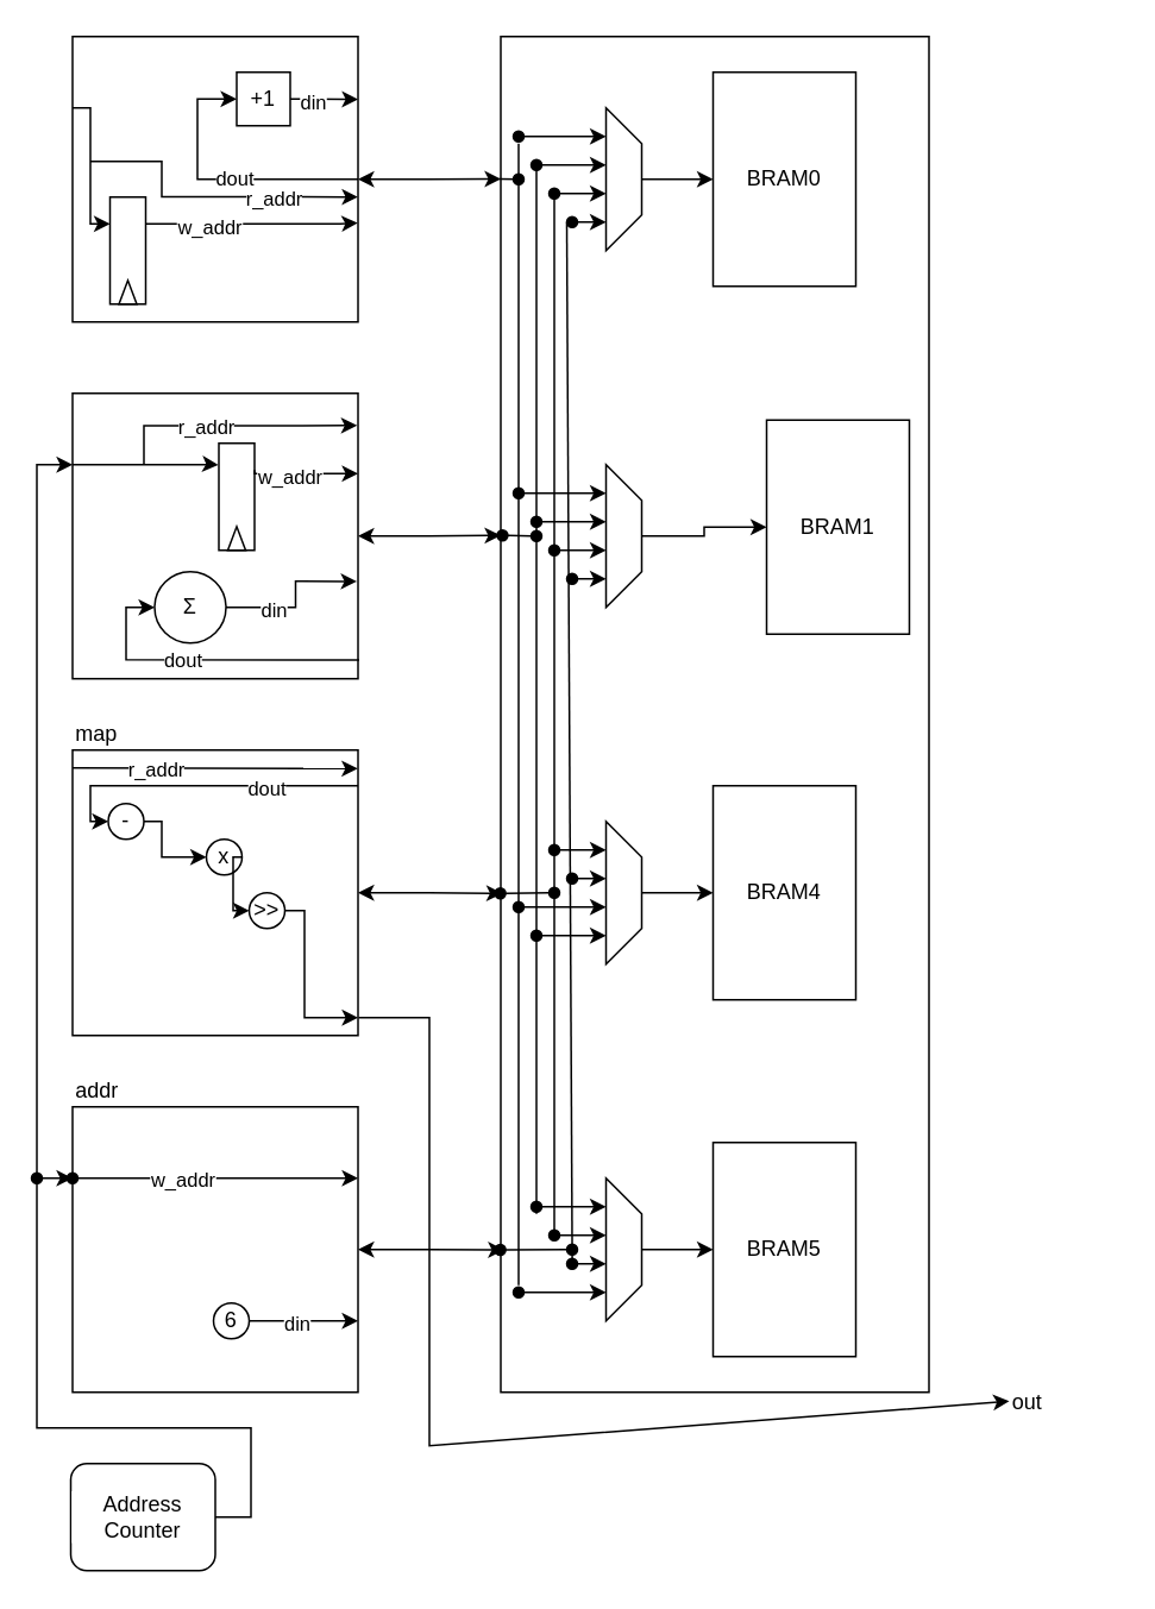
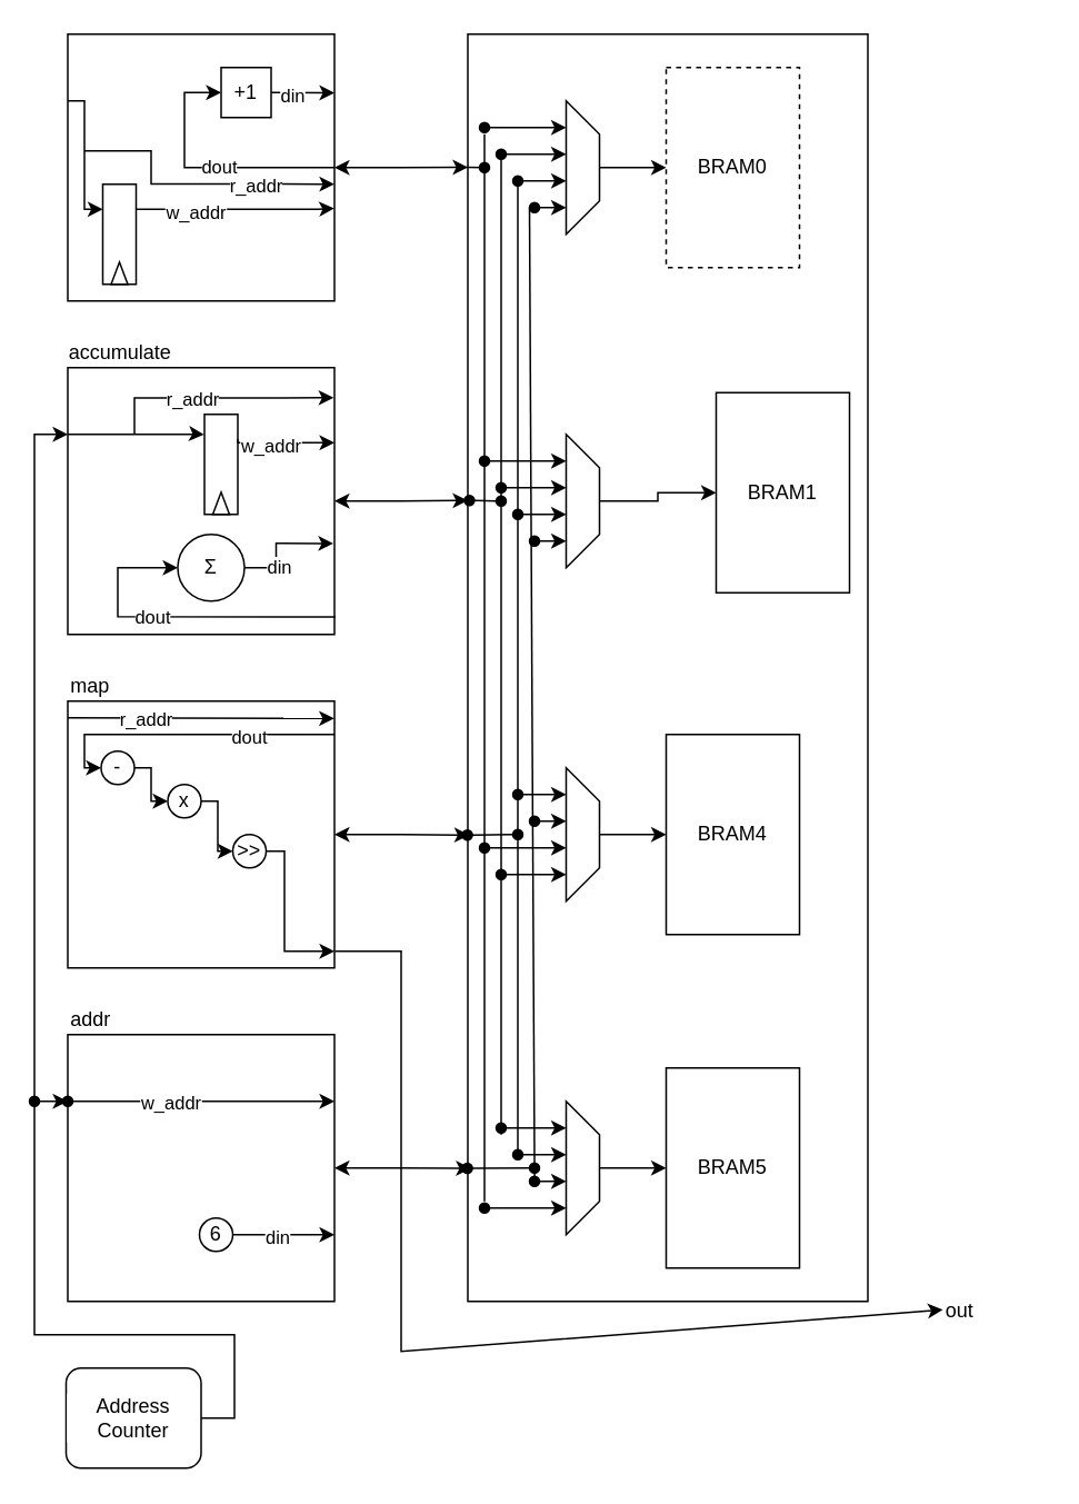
- <mxCell id="25" value="BRAM0" style="rounded=0;whiteSpace=wrap;html=1;fillColor=none;" vertex="1" parent="1"><mxGeometry x="399" y="40" width="80" height="120" as="geometry" /></mxCell>
+ <mxCell id="25" value="BRAM0" style="rounded=0;whiteSpace=wrap;html=1;fillColor=none;dashed=1;" vertex="1" parent="1"><mxGeometry x="399" y="40" width="80" height="120" as="geometry" /></mxCell>
+ <mxCell id="93" value="accumulate" style="text;html=1;strokeColor=none;fillColor=none;align=left;verticalAlign=bottom;whiteSpace=wrap;rounded=0;" vertex="1" parent="1"><mxGeometry x="39" y="190" width="60" height="30" as="geometry" /></mxCell>
- <mxCell id="73" value="Σ" style="ellipse;whiteSpace=wrap;html=1;aspect=fixed;labelBackgroundColor=#FFFFFF;fillColor=none;" vertex="1" parent="1"><mxGeometry x="86" y="320" width="40" height="40" as="geometry" /></mxCell>
+ <mxCell id="73" value="Σ" style="ellipse;whiteSpace=wrap;html=1;aspect=fixed;labelBackgroundColor=#FFFFFF;fillColor=none;" vertex="1" parent="1"><mxGeometry x="106" y="320" width="40" height="40" as="geometry" /></mxCell>
- <mxCell id="79" value="x" style="ellipse;whiteSpace=wrap;html=1;aspect=fixed;labelBackgroundColor=#FFFFFF;fillColor=none;" vertex="1" parent="1"><mxGeometry x="115" y="470" width="20" height="20" as="geometry" /></mxCell>
+ <mxCell id="79" value="x" style="ellipse;whiteSpace=wrap;html=1;aspect=fixed;labelBackgroundColor=#FFFFFF;fillColor=none;" vertex="1" parent="1"><mxGeometry x="100" y="470" width="20" height="20" as="geometry" /></mxCell>
